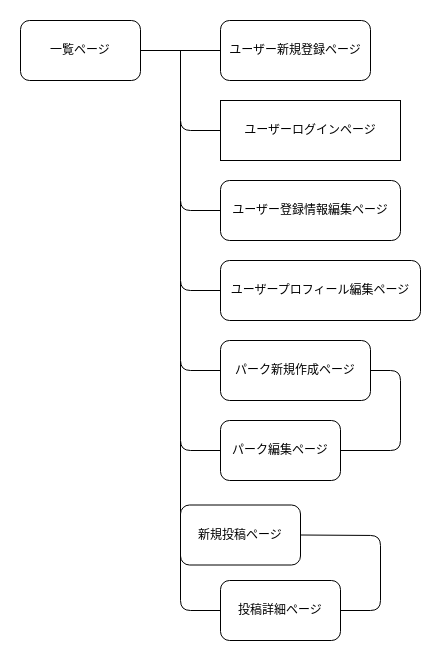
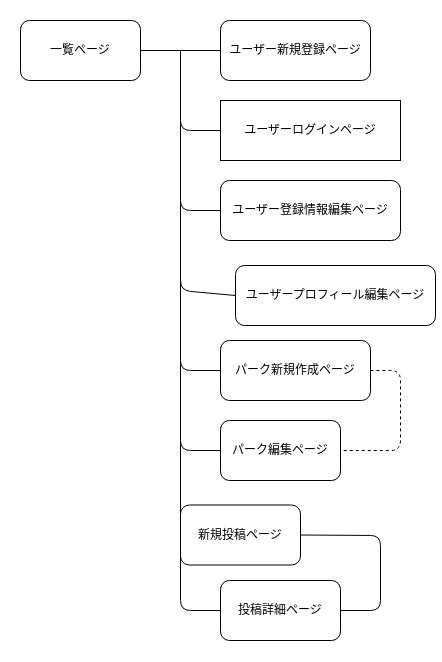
- <mxCell id="10" value="ユーザープロフィール編集ページ" style="rounded=1;whiteSpace=wrap;html=1;" vertex="1" parent="1"><mxGeometry x="220" y="260" width="200" height="60" as="geometry" /></mxCell>
+ <mxCell id="10" value="ユーザープロフィール編集ページ" style="rounded=1;whiteSpace=wrap;html=1;" vertex="1" parent="1"><mxGeometry x="235" y="265" width="200" height="60" as="geometry" /></mxCell>
- <mxCell id="12" style="edgeStyle=none;rounded=1;html=1;exitX=1;exitY=0.5;exitDx=0;exitDy=0;entryX=1;entryY=0.5;entryDx=0;entryDy=0;endArrow=none;endFill=0;" edge="1" parent="1" source="13" target="15"><mxGeometry relative="1" as="geometry"><Array as="points"><mxPoint x="400" y="370" /><mxPoint x="400" y="450" /></Array></mxGeometry></mxCell>
+ <mxCell id="12" style="edgeStyle=none;rounded=1;html=1;exitX=1;exitY=0.5;exitDx=0;exitDy=0;entryX=1;entryY=0.5;entryDx=0;entryDy=0;endArrow=none;endFill=0;dashed=1;" edge="1" parent="1" source="13" target="15"><mxGeometry relative="1" as="geometry"><Array as="points"><mxPoint x="400" y="370" /><mxPoint x="400" y="450" /></Array></mxGeometry></mxCell>
